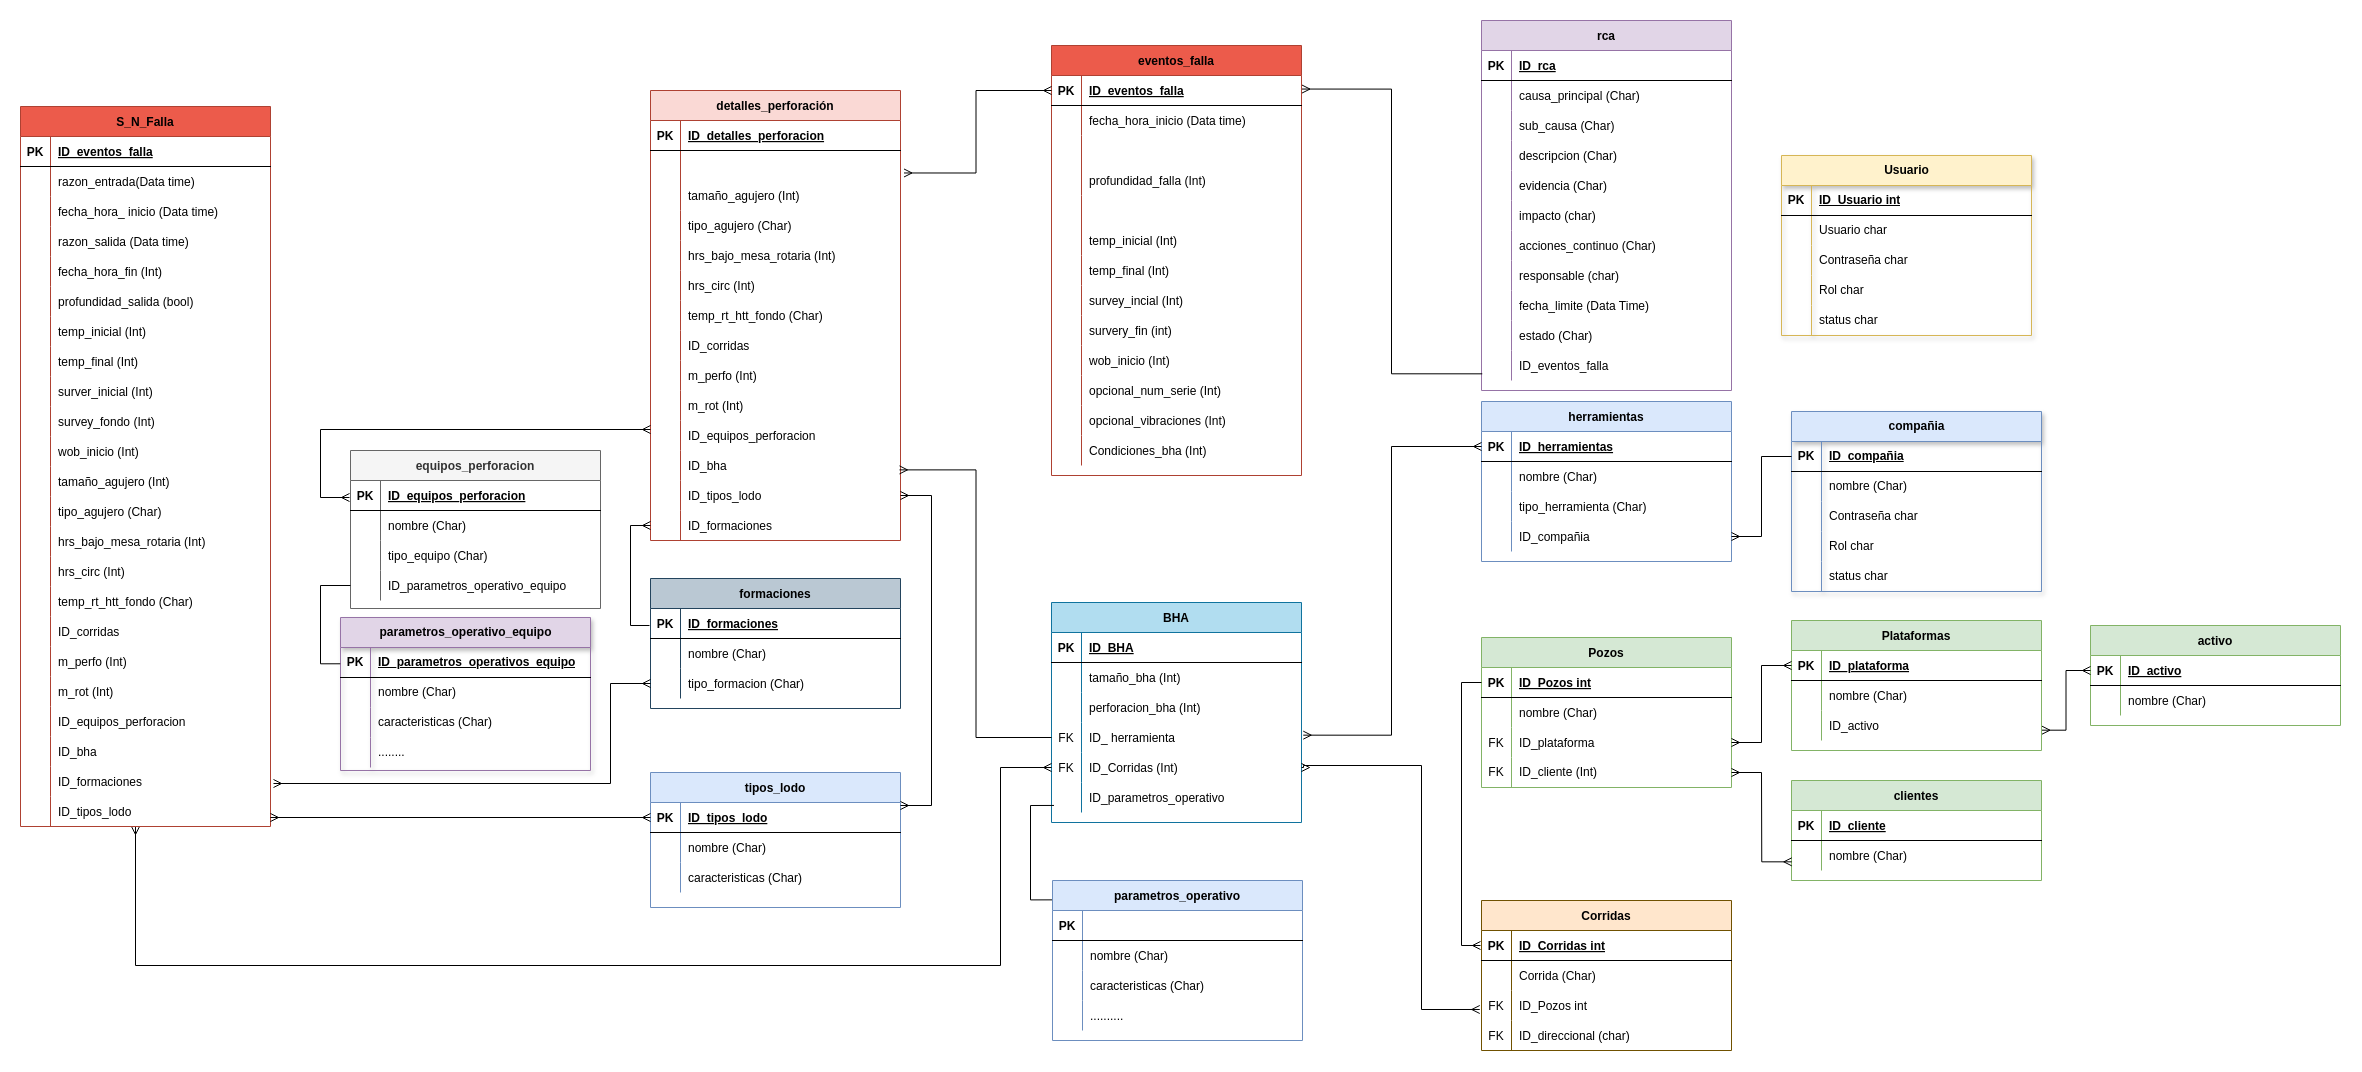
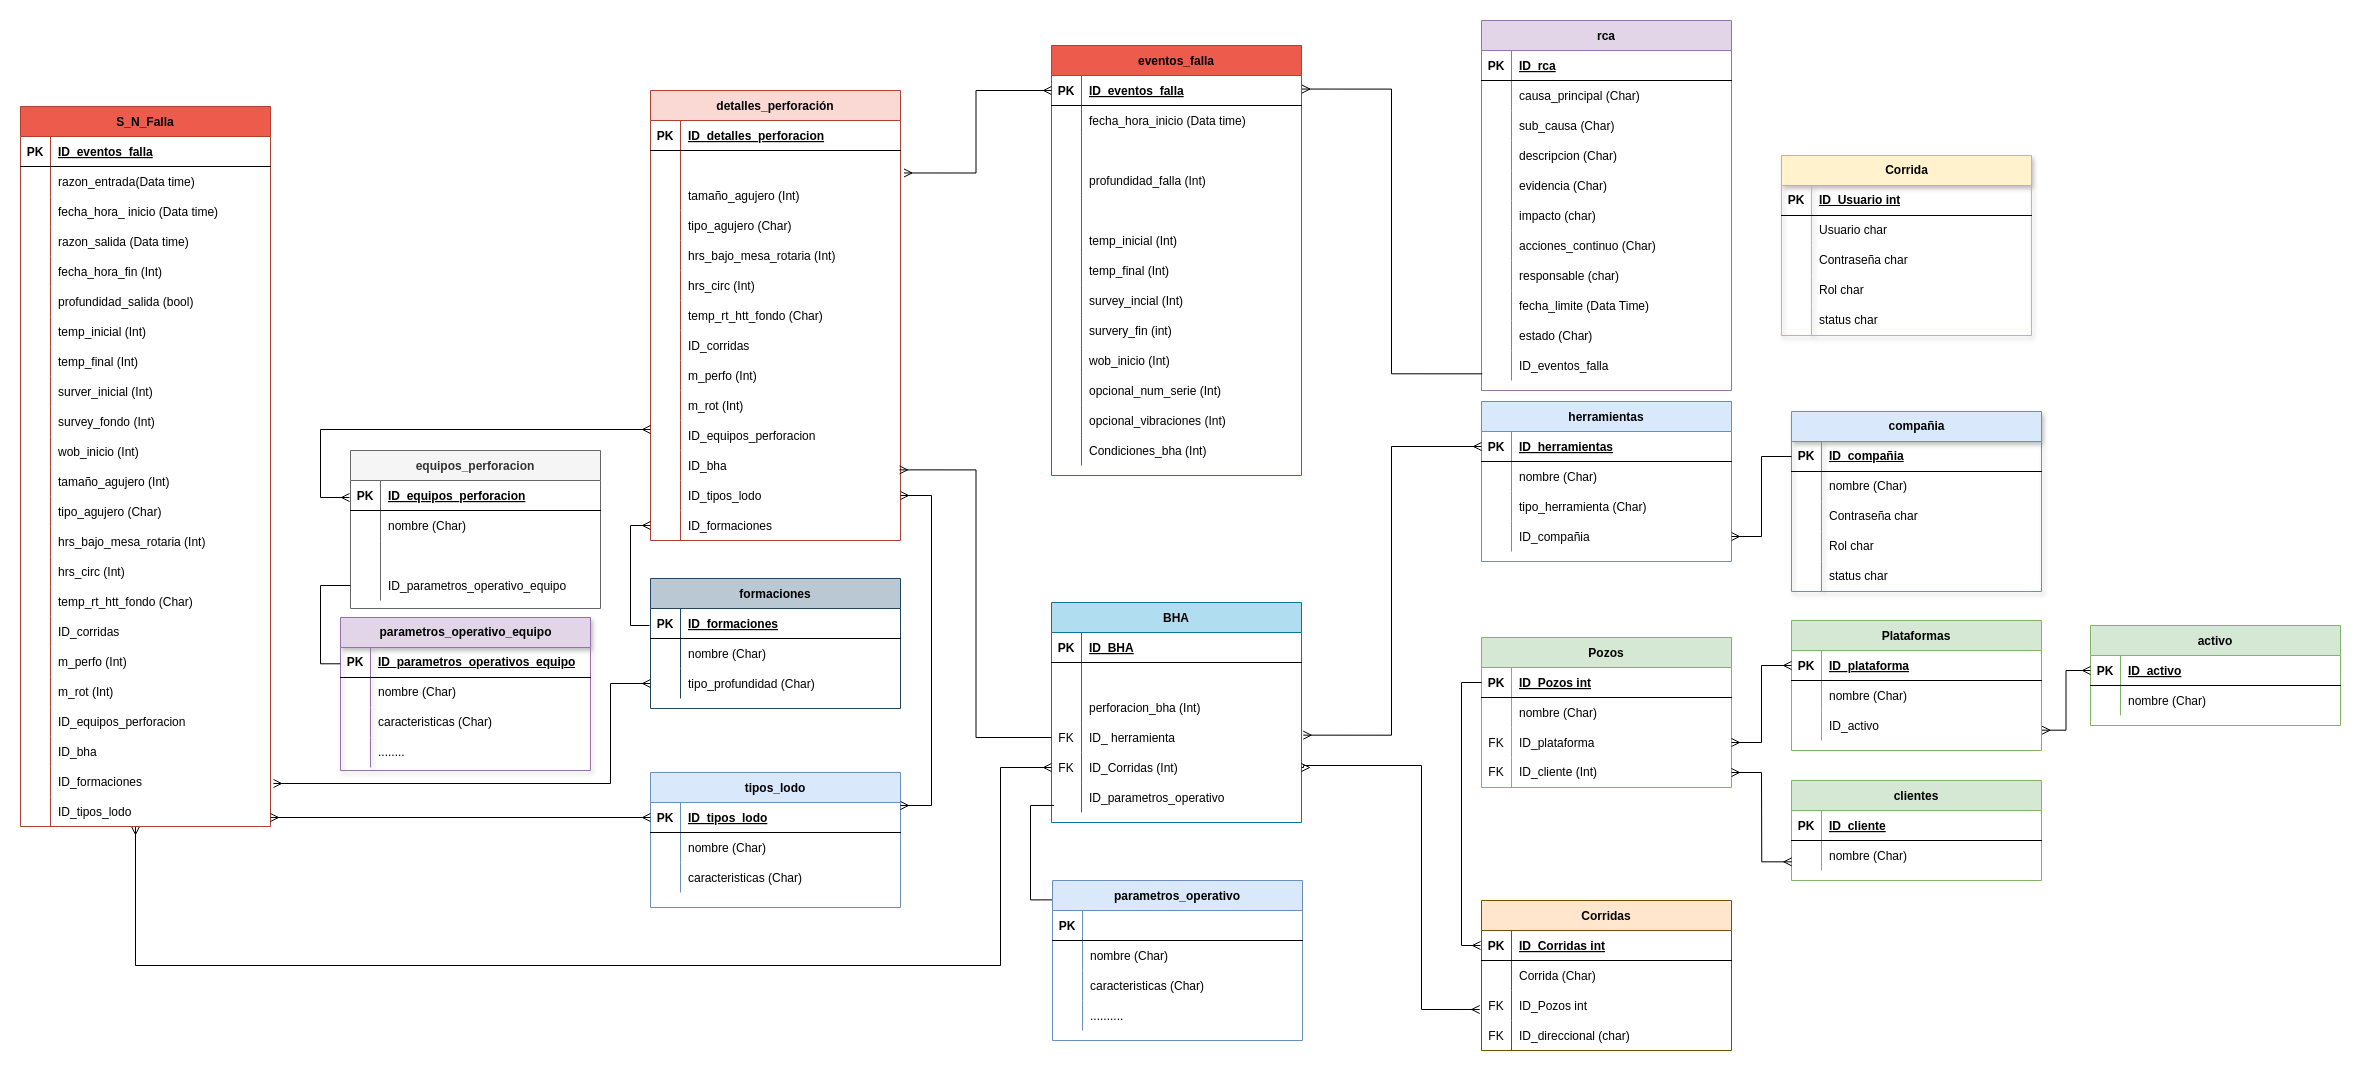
- <mxCell id="198" value="Usuario" style="shape=table;startSize=30;container=1;collapsible=1;childLayout=tableLayout;fixedRows=1;rowLines=0;fontStyle=1;align=center;resizeLast=1;html=1;shadow=1;fillColor=#fff2cc;strokeColor=#d6b656;" parent="1" vertex="1"><mxGeometry x="1781" y="155" width="250" height="180" as="geometry"><mxRectangle x="-10" y="240" width="90" height="30" as="alternateBounds" /></mxGeometry></mxCell>
+ <mxCell id="198" value="Corrida" style="shape=table;startSize=30;container=1;collapsible=1;childLayout=tableLayout;fixedRows=1;rowLines=0;fontStyle=1;align=center;resizeLast=1;html=1;shadow=1;fillColor=#fff2cc;strokeColor=#d6b656;" parent="1" vertex="1"><mxGeometry x="1781" y="155" width="250" height="180" as="geometry"><mxRectangle x="-10" y="240" width="90" height="30" as="alternateBounds" /></mxGeometry></mxCell>
- <mxCell id="11" value="tipo_equipo (Char)" style="shape=partialRectangle;overflow=hidden;connectable=0;fillColor=none;top=0;left=0;bottom=0;right=0;align=left;spacingLeft=6;" parent="9" vertex="1"><mxGeometry x="30" width="220" height="30" as="geometry"><mxRectangle width="220" height="30" as="alternateBounds" /></mxGeometry></mxCell>
- <mxCell id="185" value="tamaño_bha (Int)" style="shape=partialRectangle;overflow=hidden;connectable=0;fillColor=none;top=0;left=0;bottom=0;right=0;align=left;spacingLeft=6;" parent="183" vertex="1"><mxGeometry x="30" width="220" height="30" as="geometry"><mxRectangle width="220" height="30" as="alternateBounds" /></mxGeometry></mxCell>
- <mxCell id="76" value="tipo_formacion (Char)" style="shape=partialRectangle;overflow=hidden;connectable=0;fillColor=none;top=0;left=0;bottom=0;right=0;align=left;spacingLeft=6;" parent="74" vertex="1"><mxGeometry x="30" width="220" height="30" as="geometry"><mxRectangle width="220" height="30" as="alternateBounds" /></mxGeometry></mxCell>
+ <mxCell id="76" value="tipo_profundidad (Char)" style="shape=partialRectangle;overflow=hidden;connectable=0;fillColor=none;top=0;left=0;bottom=0;right=0;align=left;spacingLeft=6;" parent="74" vertex="1"><mxGeometry x="30" width="220" height="30" as="geometry"><mxRectangle width="220" height="30" as="alternateBounds" /></mxGeometry></mxCell>
